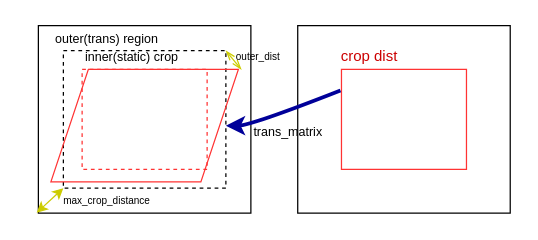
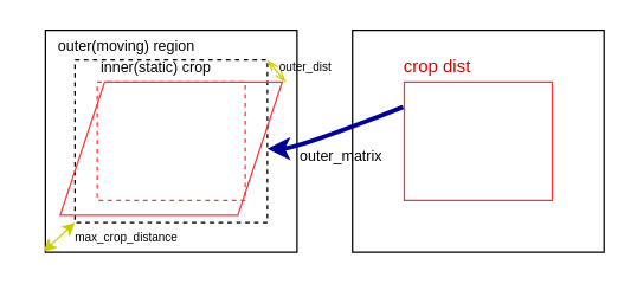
- <mxCell id="10" value="outer(trans) region" style="text;html=1;strokeColor=none;fillColor=none;align=center;verticalAlign=middle;whiteSpace=wrap;rounded=0;dashed=1;fontSize=10;" parent="1" vertex="1"><mxGeometry x="20" y="20" width="130" height="20" as="geometry" /></mxCell>
+ <mxCell id="10" value="outer(moving) region" style="text;html=1;strokeColor=none;fillColor=none;align=center;verticalAlign=middle;whiteSpace=wrap;rounded=0;dashed=1;fontSize=10;" parent="1" vertex="1"><mxGeometry x="20" y="20" width="130" height="20" as="geometry" /></mxCell>
- <mxCell id="13" value="trans_matrix" style="text;html=1;strokeColor=none;fillColor=none;align=center;verticalAlign=middle;whiteSpace=wrap;rounded=0;fontSize=10;" parent="1" vertex="1"><mxGeometry x="210" y="95" width="40" height="20" as="geometry" /></mxCell>
+ <mxCell id="13" value="outer_matrix" style="text;html=1;strokeColor=none;fillColor=none;align=center;verticalAlign=middle;whiteSpace=wrap;rounded=0;fontSize=10;" parent="1" vertex="1"><mxGeometry x="210" y="95" width="40" height="20" as="geometry" /></mxCell>
